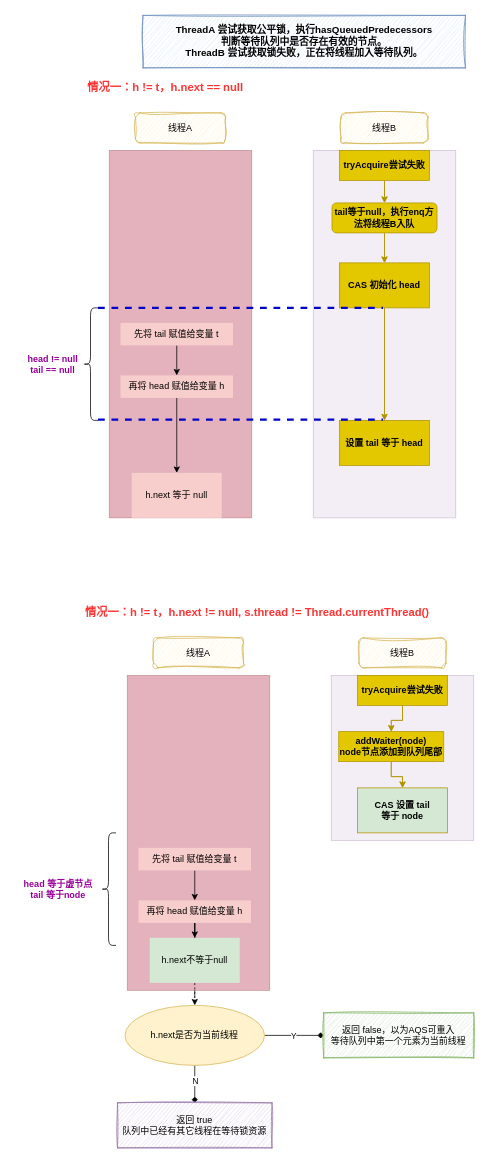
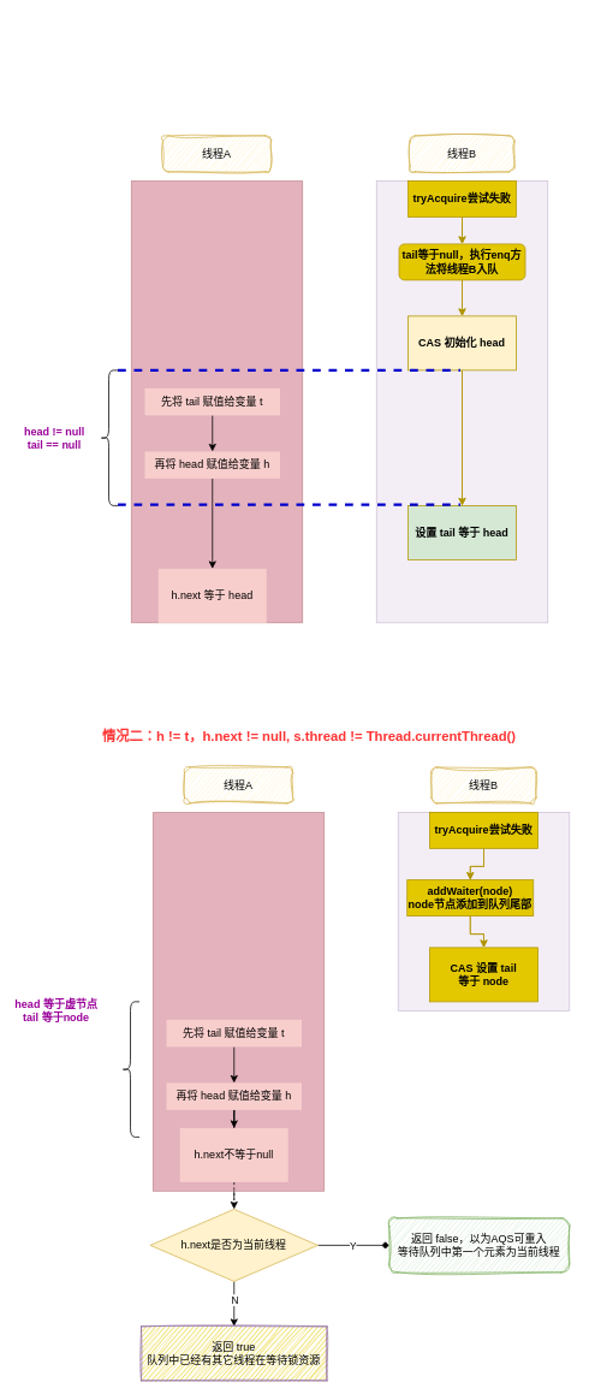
- <mxCell id="5" value="ThreadA 尝试获取公平锁，执行hasQueuedPredecessors&lt;div&gt;判断等待队列中是否存在有效的节点。&lt;/div&gt;&lt;div&gt;ThreadB 尝试获取锁失败，正在将线程加入等待队列。&lt;/div&gt;" style="text;html=1;align=center;verticalAlign=middle;whiteSpace=wrap;rounded=0;fontStyle=1;fontSize=13;sketch=1;curveFitting=1;jiggle=2;fillColor=#dae8fc;strokeColor=#6c8ebf;" vertex="1" parent="1"><mxGeometry x="190" y="20" width="430" height="70" as="geometry" /></mxCell>
- <mxCell id="4" value="情况一：h != t，h.next == null" style="text;html=1;align=center;verticalAlign=middle;whiteSpace=wrap;rounded=0;fontStyle=1;fontSize=15;fontColor=#FF3333;" vertex="1" parent="1"><mxGeometry x="90" y="100" width="260" height="30" as="geometry" /></mxCell>
- <mxCell id="16" value="CAS 初始化 head" style="whiteSpace=wrap;html=1;rounded=0;strokeColor=#B09500;fillColor=#e3c800;fontColor=#000000;fontStyle=1" vertex="1" parent="1"><mxGeometry x="452" y="350" width="120" height="60" as="geometry" /></mxCell>
+ <mxCell id="16" value="CAS 初始化 head" style="whiteSpace=wrap;html=1;rounded=0;strokeColor=#B09500;fillColor=#fff2cc;fontColor=#000000;fontStyle=1;" vertex="1" parent="1"><mxGeometry x="452" y="350" width="120" height="60" as="geometry" /></mxCell>
- <mxCell id="26" value="head != null&lt;div&gt;tail == null&lt;/div&gt;" style="text;html=1;align=center;verticalAlign=middle;whiteSpace=wrap;rounded=0;fontStyle=1;fontColor=#990099;" vertex="1" parent="1"><mxGeometry x="30" y="460" width="80" height="50" as="geometry" /></mxCell>
+ <mxCell id="26" value="head != null&lt;div&gt;tail == null&lt;/div&gt;" style="text;html=1;align=center;verticalAlign=middle;whiteSpace=wrap;rounded=0;fontStyle=1;fontColor=#990099;" vertex="1" parent="1"><mxGeometry x="20" y="460" width="80" height="50" as="geometry" /></mxCell>
- <mxCell id="17" value="设置 tail 等于 head" style="whiteSpace=wrap;html=1;rounded=0;strokeColor=#B09500;fillColor=#e3c800;fontColor=#000000;fontStyle=1" vertex="1" parent="1"><mxGeometry x="452" y="560" width="120" height="60" as="geometry" /></mxCell>
+ <mxCell id="17" value="设置 tail 等于 head" style="whiteSpace=wrap;html=1;rounded=0;strokeColor=#B09500;fillColor=#d5e8d4;fontColor=#000000;fontStyle=1;" vertex="1" parent="1"><mxGeometry x="452" y="560" width="120" height="60" as="geometry" /></mxCell>
- <mxCell id="20" value="h.next 等于 null" style="rounded=0;whiteSpace=wrap;html=1;fillColor=#f8cecc;strokeColor=none;" vertex="1" parent="1"><mxGeometry x="175" y="630" width="120" height="60" as="geometry" /></mxCell>
+ <mxCell id="20" value="h.next 等于 head" style="rounded=0;whiteSpace=wrap;html=1;fillColor=#f8cecc;strokeColor=none;" vertex="1" parent="1"><mxGeometry x="175" y="630" width="120" height="60" as="geometry" /></mxCell>
- <mxCell id="27" value="情况一：h != t，h.next != null, s.thread != Thread.currentThread()" style="text;html=1;align=center;verticalAlign=middle;whiteSpace=wrap;rounded=0;fontStyle=1;fontSize=15;fontColor=#FF3333;" vertex="1" parent="1"><mxGeometry x="105" y="800" width="475" height="30" as="geometry" /></mxCell>
+ <mxCell id="27" value="情况二：h != t，h.next != null, s.thread != Thread.currentThread()" style="text;html=1;align=center;verticalAlign=middle;whiteSpace=wrap;rounded=0;fontStyle=1;fontSize=15;fontColor=#FF3333;" vertex="1" parent="1"><mxGeometry x="105" y="800" width="475" height="30" as="geometry" /></mxCell>
- <mxCell id="38" value="CAS 设置 tail &lt;br&gt;等于 node" style="whiteSpace=wrap;html=1;rounded=0;strokeColor=#B09500;fillColor=#d5e8d4;fontColor=#000000;fontStyle=1;" vertex="1" parent="1"><mxGeometry x="476" y="1050" width="120" height="60" as="geometry" /></mxCell>
+ <mxCell id="38" value="CAS 设置 tail &lt;br&gt;等于 node" style="whiteSpace=wrap;html=1;rounded=0;strokeColor=#B09500;fillColor=#e3c800;fontColor=#000000;fontStyle=1" vertex="1" parent="1"><mxGeometry x="476" y="1050" width="120" height="60" as="geometry" /></mxCell>
- <mxCell id="46" value="head 等于虚节点&lt;br&gt;tail 等于node" style="text;html=1;align=center;verticalAlign=middle;whiteSpace=wrap;rounded=0;fontStyle=1;fontColor=#990099;" vertex="1" parent="1"><mxGeometry x="20" y="1160" width="114" height="50" as="geometry" /></mxCell>
+ <mxCell id="46" value="head 等于虚节点&lt;br&gt;tail 等于node" style="text;html=1;align=center;verticalAlign=middle;whiteSpace=wrap;rounded=0;fontStyle=1;fontColor=#990099;" vertex="1" parent="1"><mxGeometry x="5" y="1095" width="114" height="50" as="geometry" /></mxCell>
- <mxCell id="42" value="h.next不等于null" style="rounded=0;whiteSpace=wrap;html=1;fillColor=#d5e8d4;strokeColor=none;" vertex="1" parent="1"><mxGeometry x="199" y="1250" width="120" height="60" as="geometry" /></mxCell>
+ <mxCell id="42" value="h.next不等于null" style="rounded=0;whiteSpace=wrap;html=1;fillColor=#f8cecc;strokeColor=none;" vertex="1" parent="1"><mxGeometry x="199" y="1250" width="120" height="60" as="geometry" /></mxCell>
- <mxCell id="51" value="h.next是否为当前线程" style="ellipse;whiteSpace=wrap;html=1;fillColor=#fff2cc;strokeColor=#d6b656;" vertex="1" parent="1"><mxGeometry x="166" y="1340" width="186" height="80" as="geometry" /></mxCell>
+ <mxCell id="51" value="h.next是否为当前线程" style="rhombus;whiteSpace=wrap;html=1;fillColor=#fff2cc;strokeColor=#d6b656;" vertex="1" parent="1"><mxGeometry x="166" y="1340" width="186" height="80" as="geometry" /></mxCell>
- <mxCell id="52" value="返回 false，以为AQS可重入&lt;br&gt;等待队列中第一个元素为当前线程" style="rounded=0;whiteSpace=wrap;html=1;fillColor=#d5e8d4;strokeColor=#82b366;shadow=0;textShadow=0;glass=0;sketch=1;curveFitting=1;jiggle=2;" vertex="1" parent="1"><mxGeometry x="431" y="1350" width="200" height="60" as="geometry" /></mxCell>
+ <mxCell id="52" value="返回 false，以为AQS可重入&lt;br&gt;等待队列中第一个元素为当前线程" style="whiteSpace=wrap;html=1;fillColor=#d5e8d4;strokeColor=#82b366;shadow=0;textShadow=0;glass=0;sketch=1;curveFitting=1;jiggle=2;rounded=1;" vertex="1" parent="1"><mxGeometry x="431" y="1350" width="200" height="60" as="geometry" /></mxCell>
- <mxCell id="49" value="" style="edgeStyle=orthogonalEdgeStyle;rounded=0;orthogonalLoop=1;jettySize=auto;html=1;endArrow=diamond;" edge="1" parent="1" source="51" target="53"><mxGeometry relative="1" as="geometry" /></mxCell>
+ <mxCell id="49" value="" style="edgeStyle=orthogonalEdgeStyle;rounded=0;orthogonalLoop=1;jettySize=auto;html=1;" edge="1" parent="1" source="51" target="53"><mxGeometry relative="1" as="geometry" /></mxCell>
- <mxCell id="53" value="返回 true&lt;br&gt;队列中已经有其它线程在等待锁资源" style="whiteSpace=wrap;html=1;fillColor=#e1d5e7;strokeColor=#9673a6;sketch=1;curveFitting=1;jiggle=2;" vertex="1" parent="1"><mxGeometry x="156" y="1470" width="206" height="60" as="geometry" /></mxCell>
+ <mxCell id="53" value="返回 true&lt;br&gt;队列中已经有其它线程在等待锁资源" style="whiteSpace=wrap;html=1;fillColor=#e3c800;strokeColor=#9673a6;sketch=1;curveFitting=1;jiggle=2;" vertex="1" parent="1"><mxGeometry x="156" y="1470" width="206" height="60" as="geometry" /></mxCell>
